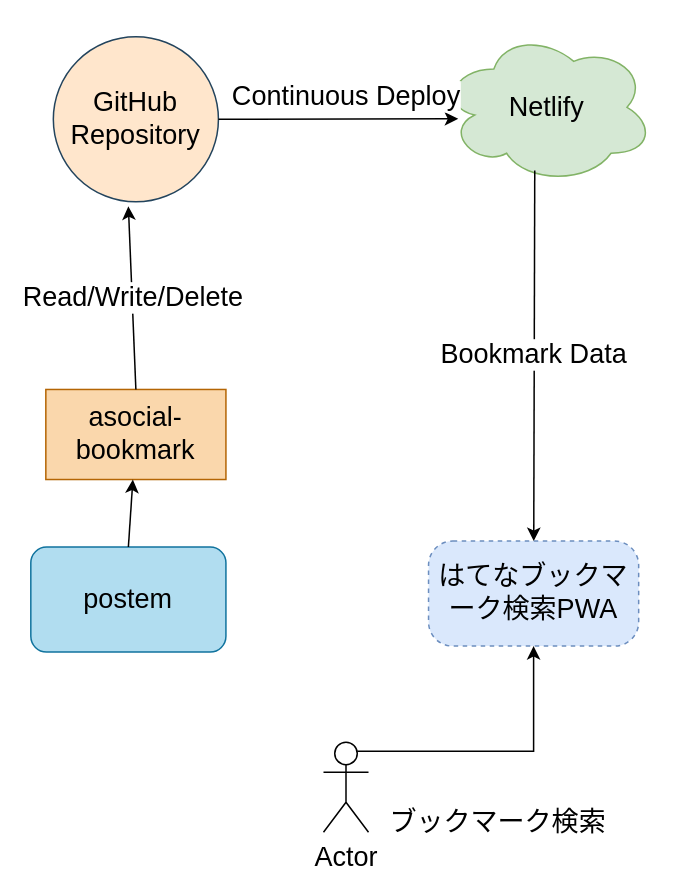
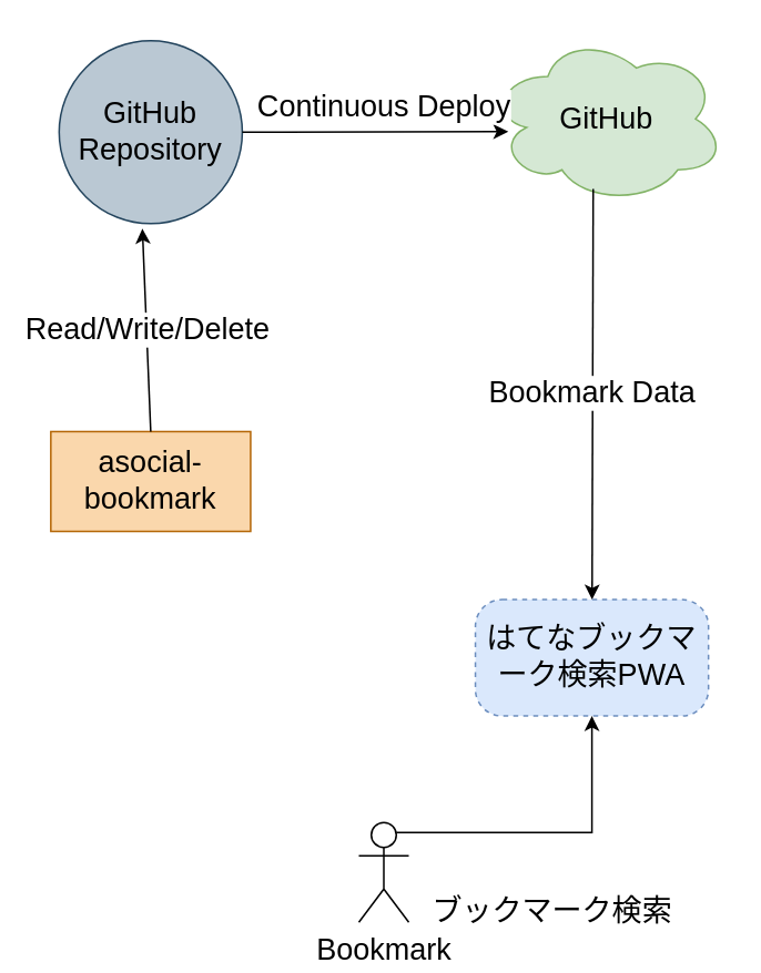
- <mxCell id="5" value="&lt;div&gt;Netlify&lt;/div&gt;" style="ellipse;shape=cloud;whiteSpace=wrap;html=1;fontSize=18;fillColor=#d5e8d4;strokeColor=#82b366;" vertex="1" parent="1"><mxGeometry x="293" y="20" width="142" height="102" as="geometry" /></mxCell>
+ <mxCell id="5" value="&lt;div&gt;GitHub&lt;/div&gt;" style="ellipse;shape=cloud;whiteSpace=wrap;html=1;fontSize=18;fillColor=#d5e8d4;strokeColor=#82b366;" vertex="1" parent="1"><mxGeometry x="293" y="20" width="142" height="102" as="geometry" /></mxCell>
- <mxCell id="2" value="&lt;div style=&quot;font-size: 18px;&quot;&gt;GitHub&lt;/div&gt;&lt;div style=&quot;font-size: 18px;&quot;&gt;Repository&lt;/div&gt;" style="ellipse;whiteSpace=wrap;html=1;aspect=fixed;fillColor=#ffe6cc;strokeColor=#23445d;fontSize=18;" vertex="1" parent="1"><mxGeometry x="35" y="24" width="110" height="110" as="geometry" /></mxCell>
+ <mxCell id="2" value="&lt;div style=&quot;font-size: 18px;&quot;&gt;GitHub&lt;/div&gt;&lt;div style=&quot;font-size: 18px;&quot;&gt;Repository&lt;/div&gt;" style="ellipse;whiteSpace=wrap;html=1;aspect=fixed;fillColor=#bac8d3;strokeColor=#23445d;fontSize=18;" vertex="1" parent="1"><mxGeometry x="35" y="24" width="110" height="110" as="geometry" /></mxCell>
- <mxCell id="12" value="" style="endArrow=classic;html=1;fontSize=18;exitX=0.5;exitY=0;exitDx=0;exitDy=0;" edge="1" parent="1" source="11" target="3"><mxGeometry width="50" height="50" relative="1" as="geometry"><mxPoint x="70" y="374" as="sourcePoint" /><mxPoint x="120" y="324" as="targetPoint" /></mxGeometry></mxCell>
- <mxCell id="11" value="&lt;div&gt;postem&lt;/div&gt;" style="rounded=1;whiteSpace=wrap;html=1;fontSize=18;fillColor=#b1ddf0;strokeColor=#10739e;" vertex="1" parent="1"><mxGeometry x="20" y="364" width="130" height="70" as="geometry" /></mxCell>
- <mxCell id="10" value="Actor" style="shape=umlActor;verticalLabelPosition=bottom;labelBackgroundColor=#ffffff;verticalAlign=top;html=1;outlineConnect=0;fontSize=18;" vertex="1" parent="1"><mxGeometry x="215" y="494" width="30" height="60" as="geometry" /></mxCell>
+ <mxCell id="10" value="Bookmark" style="shape=umlActor;verticalLabelPosition=bottom;labelBackgroundColor=#ffffff;verticalAlign=top;html=1;outlineConnect=0;fontSize=18;" vertex="1" parent="1"><mxGeometry x="215" y="494" width="30" height="60" as="geometry" /></mxCell>
